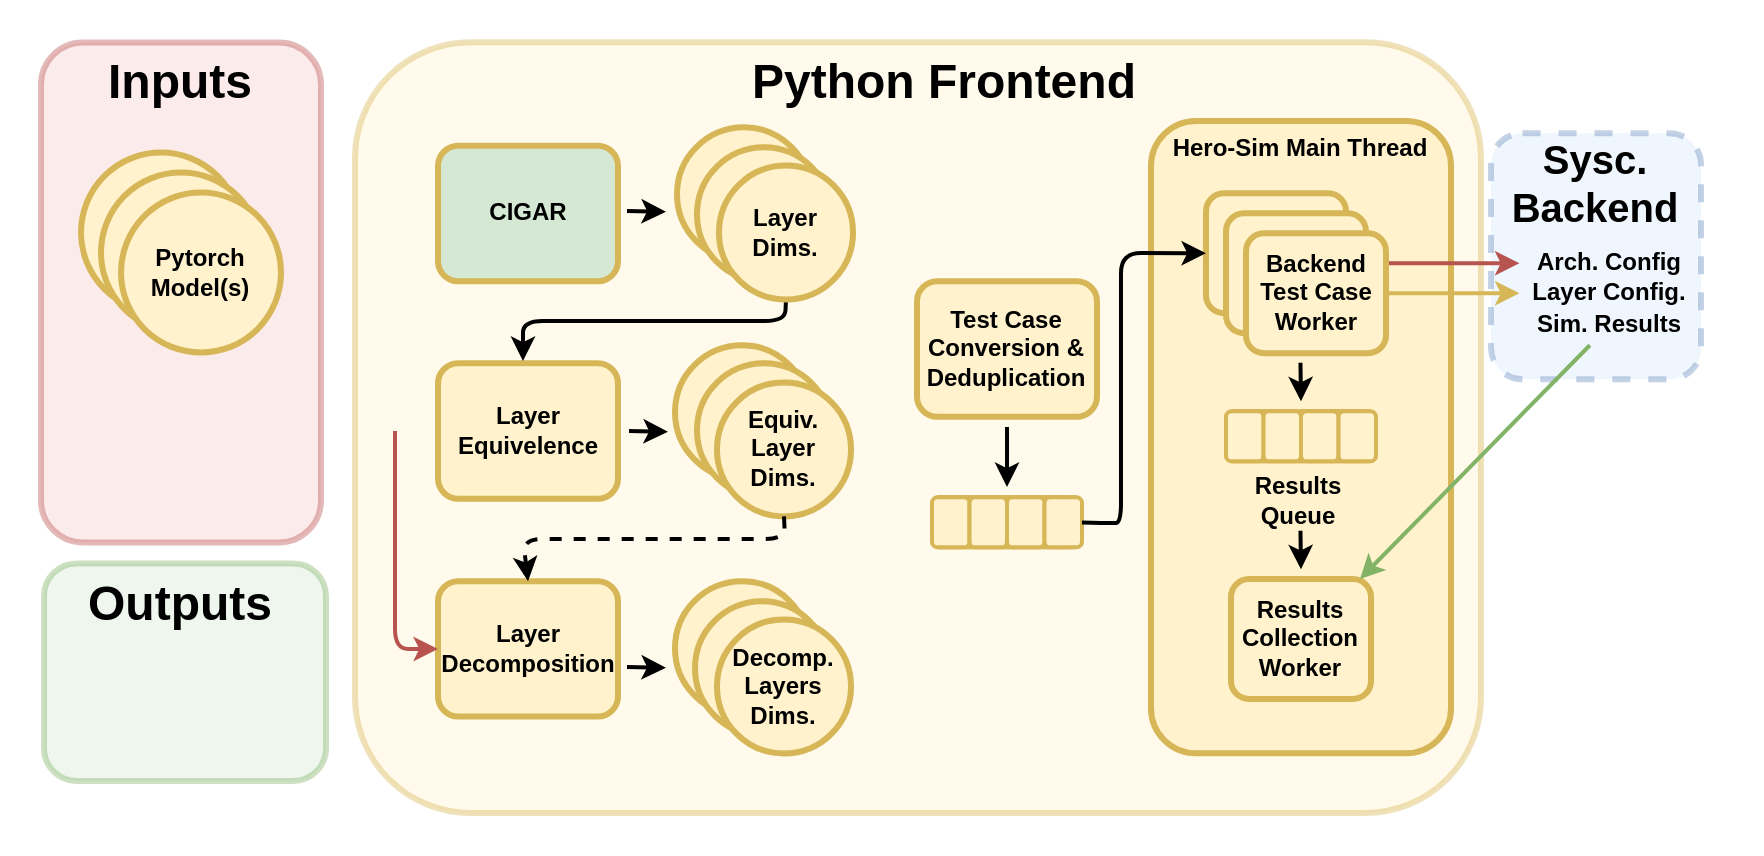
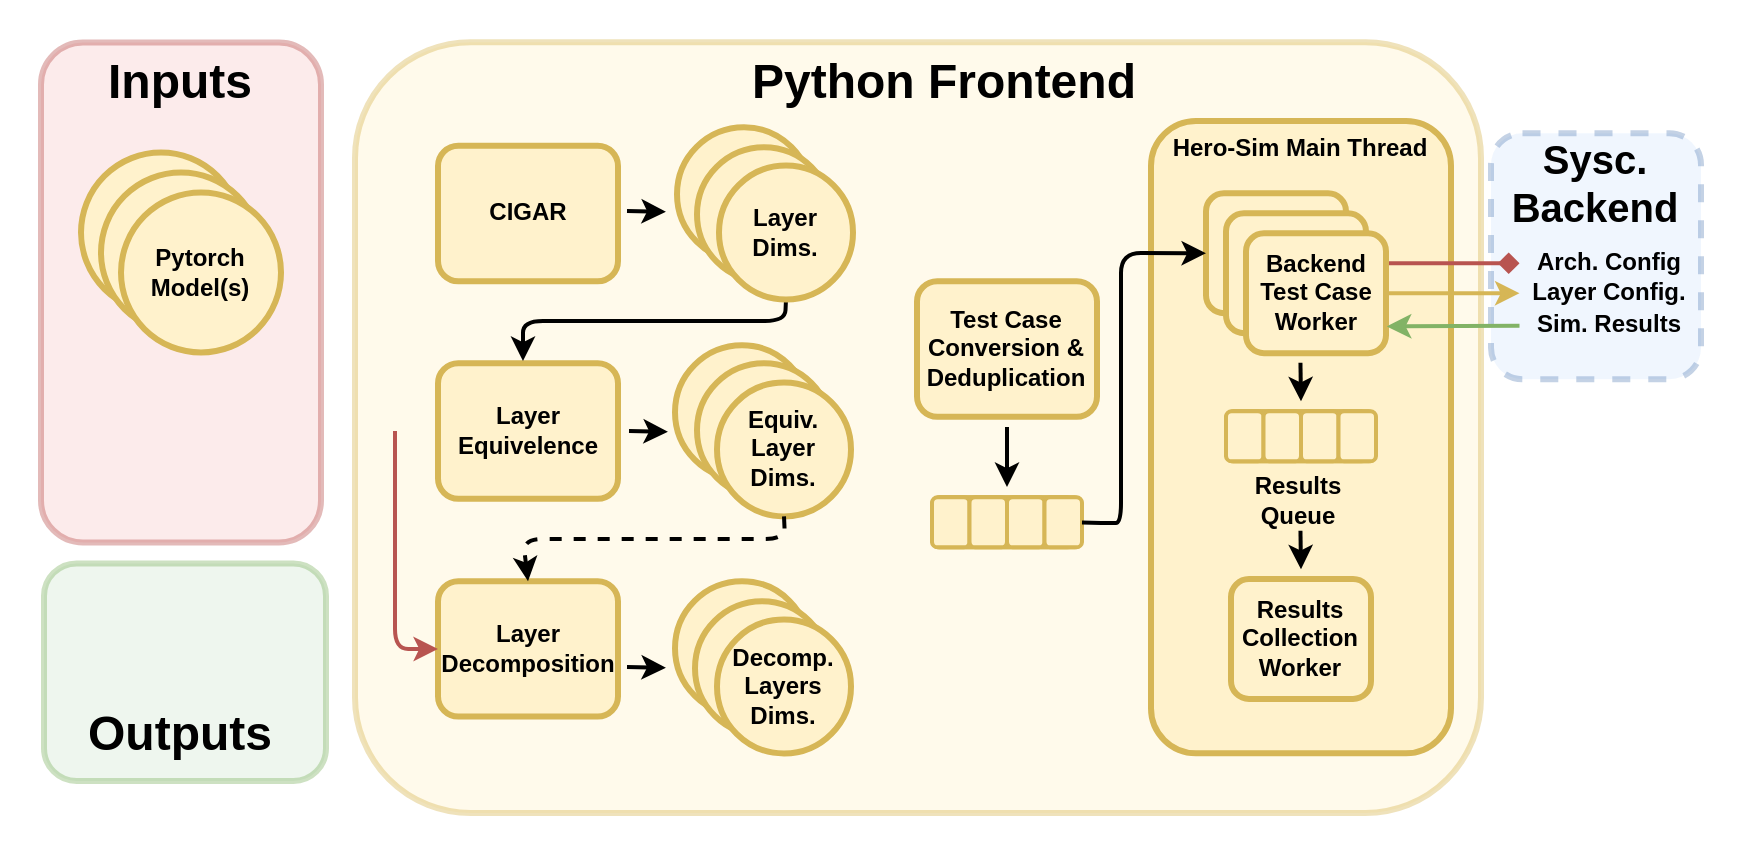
- <mxCell id="30" value="&lt;span style=&quot;font-size: 12px&quot;&gt;CIGAR&lt;/span&gt;" style="rounded=1;whiteSpace=wrap;html=1;fillColor=#d5e8d4;strokeColor=#d6b656;glass=0;strokeWidth=3;verticalAlign=middle;fontStyle=1;fontSize=12;" vertex="1" parent="1"><mxGeometry x="218.5" y="72.39" width="90" height="67.74" as="geometry" /></mxCell>
+ <mxCell id="30" value="&lt;span style=&quot;font-size: 12px&quot;&gt;CIGAR&lt;/span&gt;" style="rounded=1;whiteSpace=wrap;html=1;fillColor=#fff2cc;strokeColor=#d6b656;glass=0;strokeWidth=3;verticalAlign=middle;fontStyle=1;fontSize=12;" vertex="1" parent="1"><mxGeometry x="218.5" y="72.39" width="90" height="67.74" as="geometry" /></mxCell>
- <mxCell id="13" style="edgeStyle=none;html=1;exitX=1;exitY=0.25;exitDx=0;exitDy=0;fontSize=22;startArrow=none;startFill=0;endArrow=classic;endFill=1;strokeWidth=2;fillColor=#f8cecc;strokeColor=#b85450;" edge="1" parent="1" source="15" target="54"><mxGeometry relative="1" as="geometry" /></mxCell>
+ <mxCell id="13" style="edgeStyle=none;html=1;exitX=1;exitY=0.25;exitDx=0;exitDy=0;fontSize=22;startArrow=none;startFill=0;endArrow=diamond;endFill=1;strokeWidth=2;fillColor=#f8cecc;strokeColor=#b85450;" edge="1" parent="1" source="15" target="54"><mxGeometry relative="1" as="geometry" /></mxCell>
- <mxCell id="55" style="edgeStyle=none;html=1;fontSize=22;startArrow=none;startFill=0;endArrow=classic;endFill=1;strokeWidth=2;fillColor=#d5e8d4;strokeColor=#82b366;" edge="1" parent="1" source="56" target="16"><mxGeometry relative="1" as="geometry" /></mxCell>
+ <mxCell id="55" style="edgeStyle=none;html=1;entryX=1.006;entryY=0.776;entryDx=0;entryDy=0;fontSize=22;startArrow=none;startFill=0;endArrow=classic;endFill=1;strokeWidth=2;entryPerimeter=0;fillColor=#d5e8d4;strokeColor=#82b366;" edge="1" parent="1" source="56" target="15"><mxGeometry relative="1" as="geometry" /></mxCell>
- <mxCell id="59" value="Outputs" style="text;html=1;strokeColor=none;fillColor=none;align=center;verticalAlign=middle;whiteSpace=wrap;rounded=0;fontSize=24;fontStyle=1" vertex="1" parent="1"><mxGeometry x="35" y="287.13" width="110" height="30" as="geometry" /></mxCell>
+ <mxCell id="59" value="Outputs" style="text;html=1;strokeColor=none;fillColor=none;align=center;verticalAlign=middle;whiteSpace=wrap;rounded=0;fontSize=24;fontStyle=1" vertex="1" parent="1"><mxGeometry x="35" y="352.13" width="110" height="30" as="geometry" /></mxCell>
